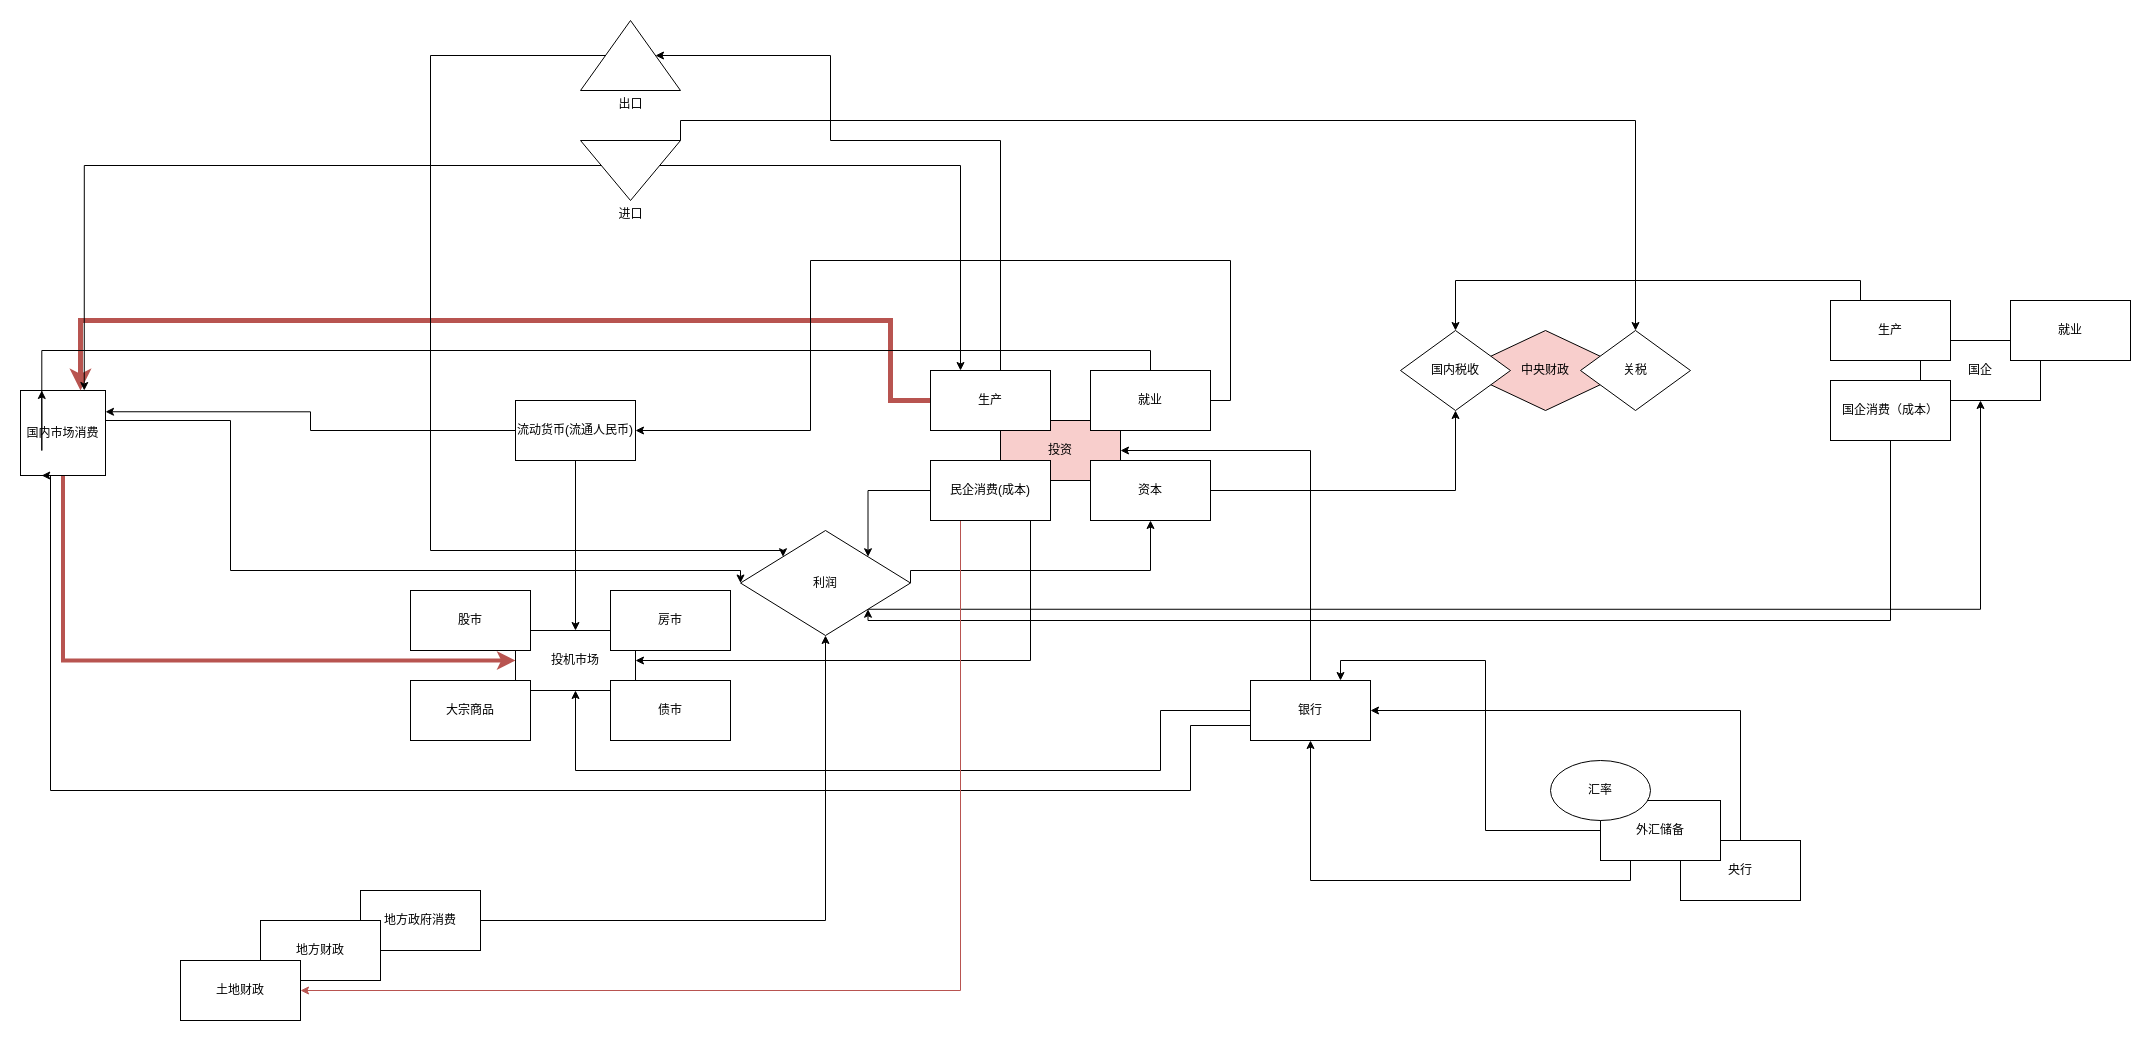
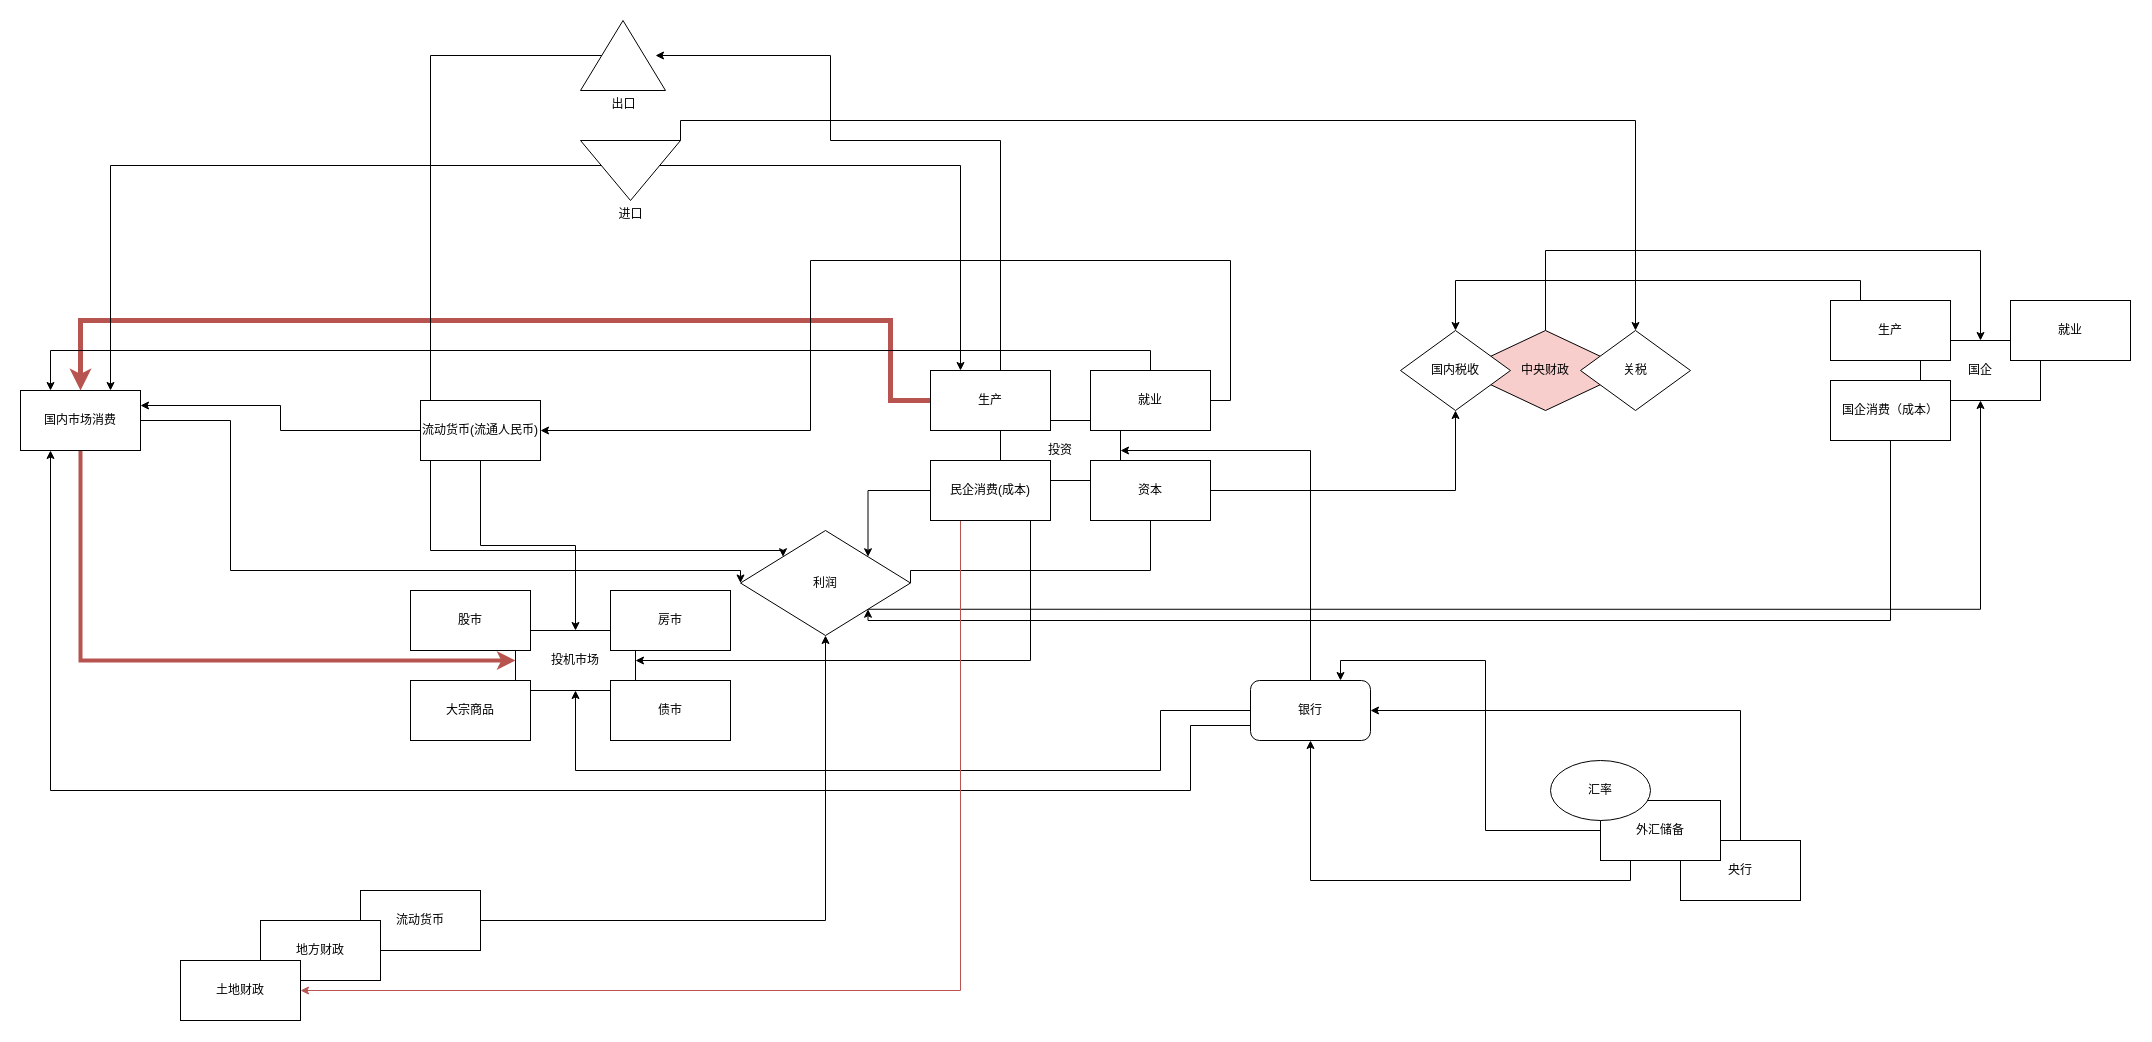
- <mxCell id="18" value="出口" style="verticalLabelPosition=bottom;verticalAlign=top;html=1;shape=mxgraph.basic.acute_triangle;dx=0.5;" vertex="1" parent="1"><mxGeometry x="580" y="20" width="100" height="70" as="geometry" /></mxCell>
+ <mxCell id="18" value="出口" style="verticalLabelPosition=bottom;verticalAlign=top;html=1;shape=mxgraph.basic.acute_triangle;dx=0.5;" vertex="1" parent="1"><mxGeometry x="580" y="20" width="85" height="70" as="geometry" /></mxCell>
+ <mxCell id="15" style="edgeStyle=orthogonalEdgeStyle;rounded=0;orthogonalLoop=1;jettySize=auto;html=1;exitX=0.5;exitY=0;exitDx=0;exitDy=0;entryX=0.5;entryY=0;entryDx=0;entryDy=0;" edge="1" parent="1" source="16" target="46"><mxGeometry relative="1" as="geometry"><Array as="points"><mxPoint x="1545" y="250" /><mxPoint x="1980" y="250" /></Array></mxGeometry></mxCell>
- <mxCell id="44" value="流动货币(流通人民币)" style="rounded=0;whiteSpace=wrap;html=1;" vertex="1" parent="1"><mxGeometry x="515" y="400" width="120" height="60" as="geometry" /></mxCell>
+ <mxCell id="44" value="流动货币(流通人民币)" style="rounded=0;whiteSpace=wrap;html=1;" vertex="1" parent="1"><mxGeometry x="420" y="400" width="120" height="60" as="geometry" /></mxCell>
- <mxCell id="4" value="国内市场消费" style="rounded=0;whiteSpace=wrap;html=1;" parent="1" vertex="1"><mxGeometry x="20" y="390" width="85" height="85" as="geometry" /></mxCell>
+ <mxCell id="4" value="国内市场消费" style="rounded=0;whiteSpace=wrap;html=1;" parent="1" vertex="1"><mxGeometry x="20" y="390" width="120" height="60" as="geometry" /></mxCell>
- <mxCell id="6" value="投资" style="rounded=0;whiteSpace=wrap;html=1;fillColor=#f8cecc;" parent="1" vertex="1"><mxGeometry x="1000" y="420" width="120" height="60" as="geometry" /></mxCell>
+ <mxCell id="6" value="投资" style="rounded=0;whiteSpace=wrap;html=1;" parent="1" vertex="1"><mxGeometry x="1000" y="420" width="120" height="60" as="geometry" /></mxCell>
- <mxCell id="12" style="edgeStyle=orthogonalEdgeStyle;rounded=0;orthogonalLoop=1;jettySize=auto;html=1;exitX=1;exitY=0.5;exitDx=0;exitDy=0;entryX=0.5;entryY=1;entryDx=0;entryDy=0;" edge="1" parent="1" source="14" target="41"><mxGeometry relative="1" as="geometry"><Array as="points"><mxPoint x="1150" y="570" /></Array></mxGeometry></mxCell>
+ <mxCell id="12" style="edgeStyle=orthogonalEdgeStyle;rounded=0;orthogonalLoop=1;jettySize=auto;html=1;exitX=1;exitY=0.5;exitDx=0;exitDy=0;entryX=0.5;entryY=1;entryDx=0;entryDy=0;endArrow=none;" edge="1" parent="1" source="14" target="41"><mxGeometry relative="1" as="geometry"><Array as="points"><mxPoint x="1150" y="570" /></Array></mxGeometry></mxCell>
- <mxCell id="25" value="银行" style="rounded=0;whiteSpace=wrap;html=1;" vertex="1" parent="1"><mxGeometry x="1250" y="680" width="120" height="60" as="geometry" /></mxCell>
+ <mxCell id="25" value="银行" style="whiteSpace=wrap;html=1;rounded=1;" vertex="1" parent="1"><mxGeometry x="1250" y="680" width="120" height="60" as="geometry" /></mxCell>
- <mxCell id="8" value="地方政府消费" style="rounded=0;whiteSpace=wrap;html=1;" parent="1" vertex="1"><mxGeometry x="360" y="890" width="120" height="60" as="geometry" /></mxCell>
+ <mxCell id="8" value="流动货币" style="rounded=0;whiteSpace=wrap;html=1;" parent="1" vertex="1"><mxGeometry x="360" y="890" width="120" height="60" as="geometry" /></mxCell>
